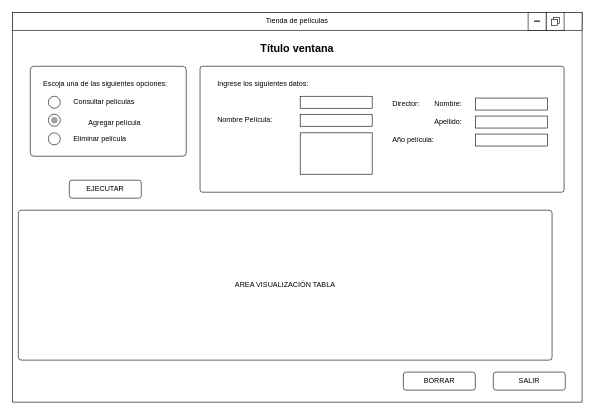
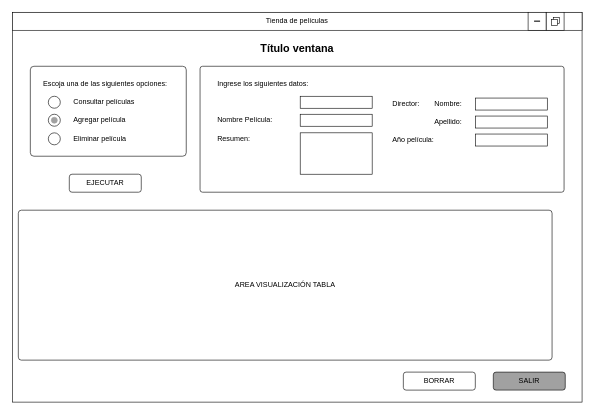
- <mxCell id="9" value="Agregar película" style="text;html=1;strokeColor=none;fillColor=none;align=left;verticalAlign=middle;whiteSpace=wrap;rounded=0;" parent="1" vertex="1"><mxGeometry x="145" y="195" width="130" height="20" as="geometry" /></mxCell>
+ <mxCell id="9" value="Agregar película" style="text;html=1;strokeColor=none;fillColor=none;align=left;verticalAlign=middle;whiteSpace=wrap;rounded=0;" parent="1" vertex="1"><mxGeometry x="120" y="190" width="130" height="20" as="geometry" /></mxCell>
+ <mxCell id="13" value="Resumen:" style="text;html=1;strokeColor=none;fillColor=none;align=left;verticalAlign=middle;whiteSpace=wrap;rounded=0;" parent="1" vertex="1"><mxGeometry x="360" y="221" width="130" height="20" as="geometry" /></mxCell>
- <mxCell id="32" value="EJECUTAR" style="rounded=1;whiteSpace=wrap;html=1;" parent="1" vertex="1"><mxGeometry x="115" y="300" width="120" height="30" as="geometry" /></mxCell>
+ <mxCell id="32" value="EJECUTAR" style="rounded=1;whiteSpace=wrap;html=1;" parent="1" vertex="1"><mxGeometry x="115" y="290" width="120" height="30" as="geometry" /></mxCell>
- <mxCell id="33" value="SALIR" style="rounded=1;whiteSpace=wrap;html=1;" parent="1" vertex="1"><mxGeometry x="822" y="620" width="120" height="30" as="geometry" /></mxCell>
+ <mxCell id="33" value="SALIR" style="rounded=1;whiteSpace=wrap;html=1;fillColor=#a1a1a1;" parent="1" vertex="1"><mxGeometry x="822" y="620" width="120" height="30" as="geometry" /></mxCell>
